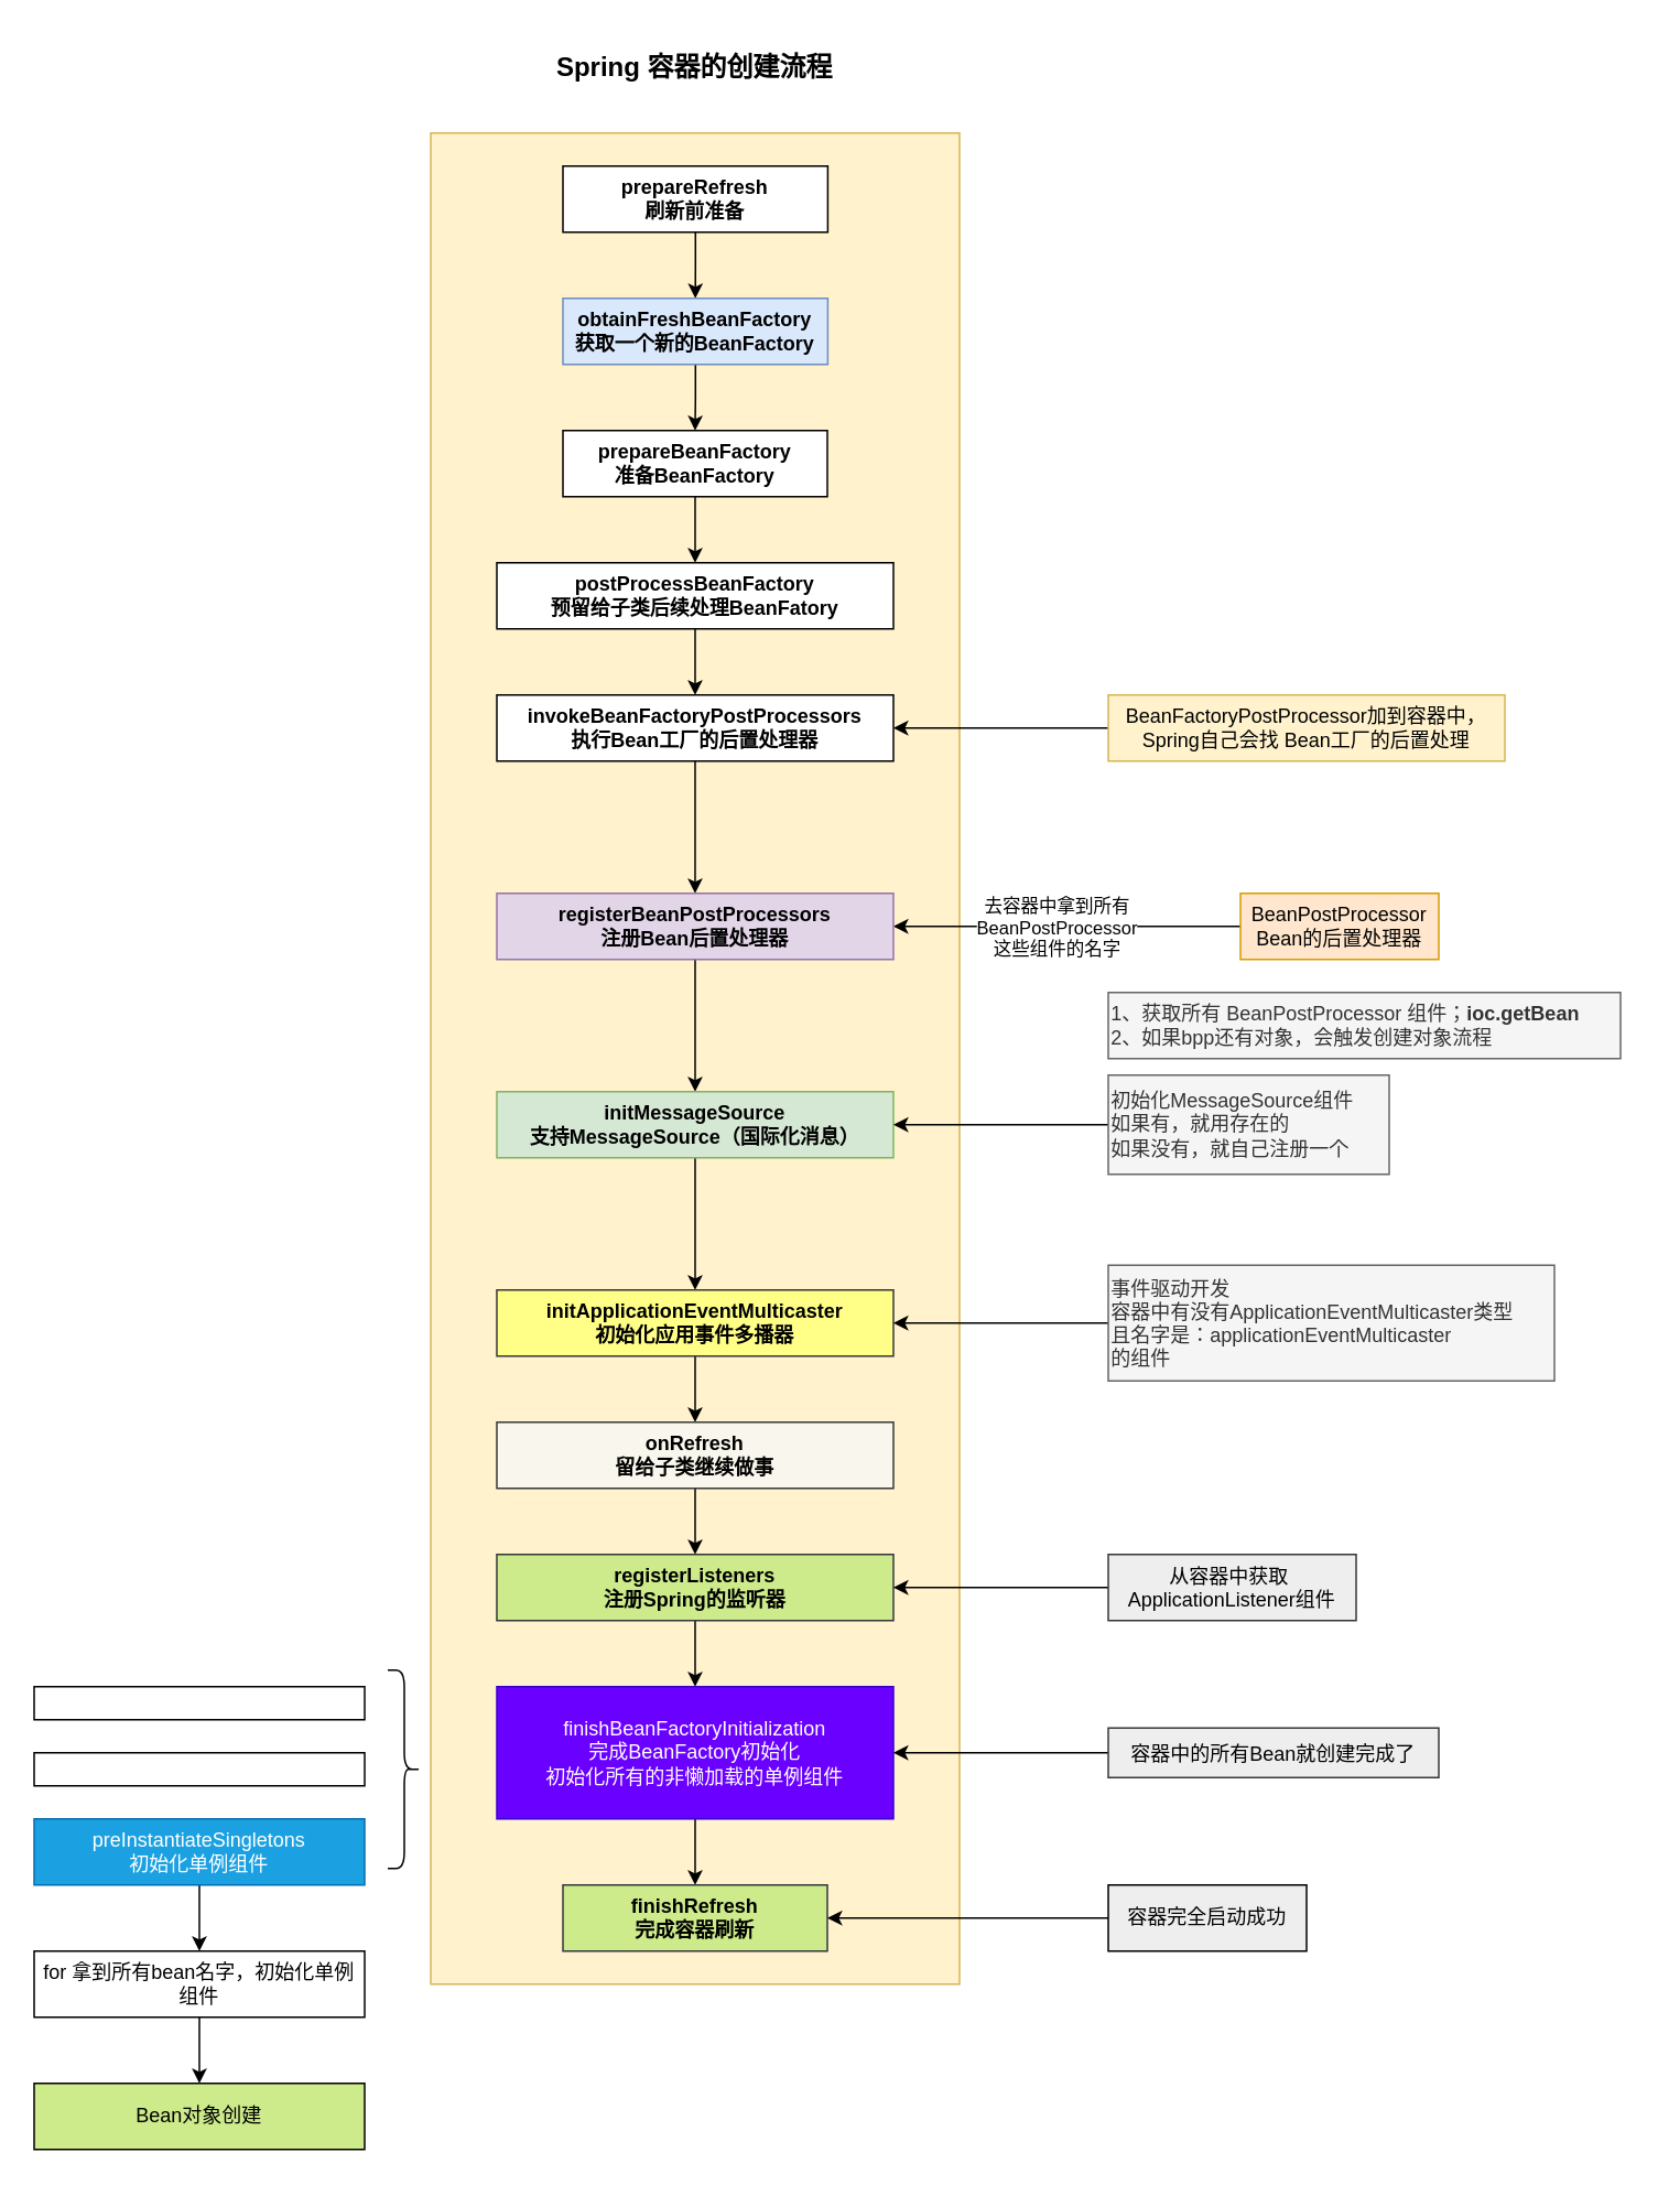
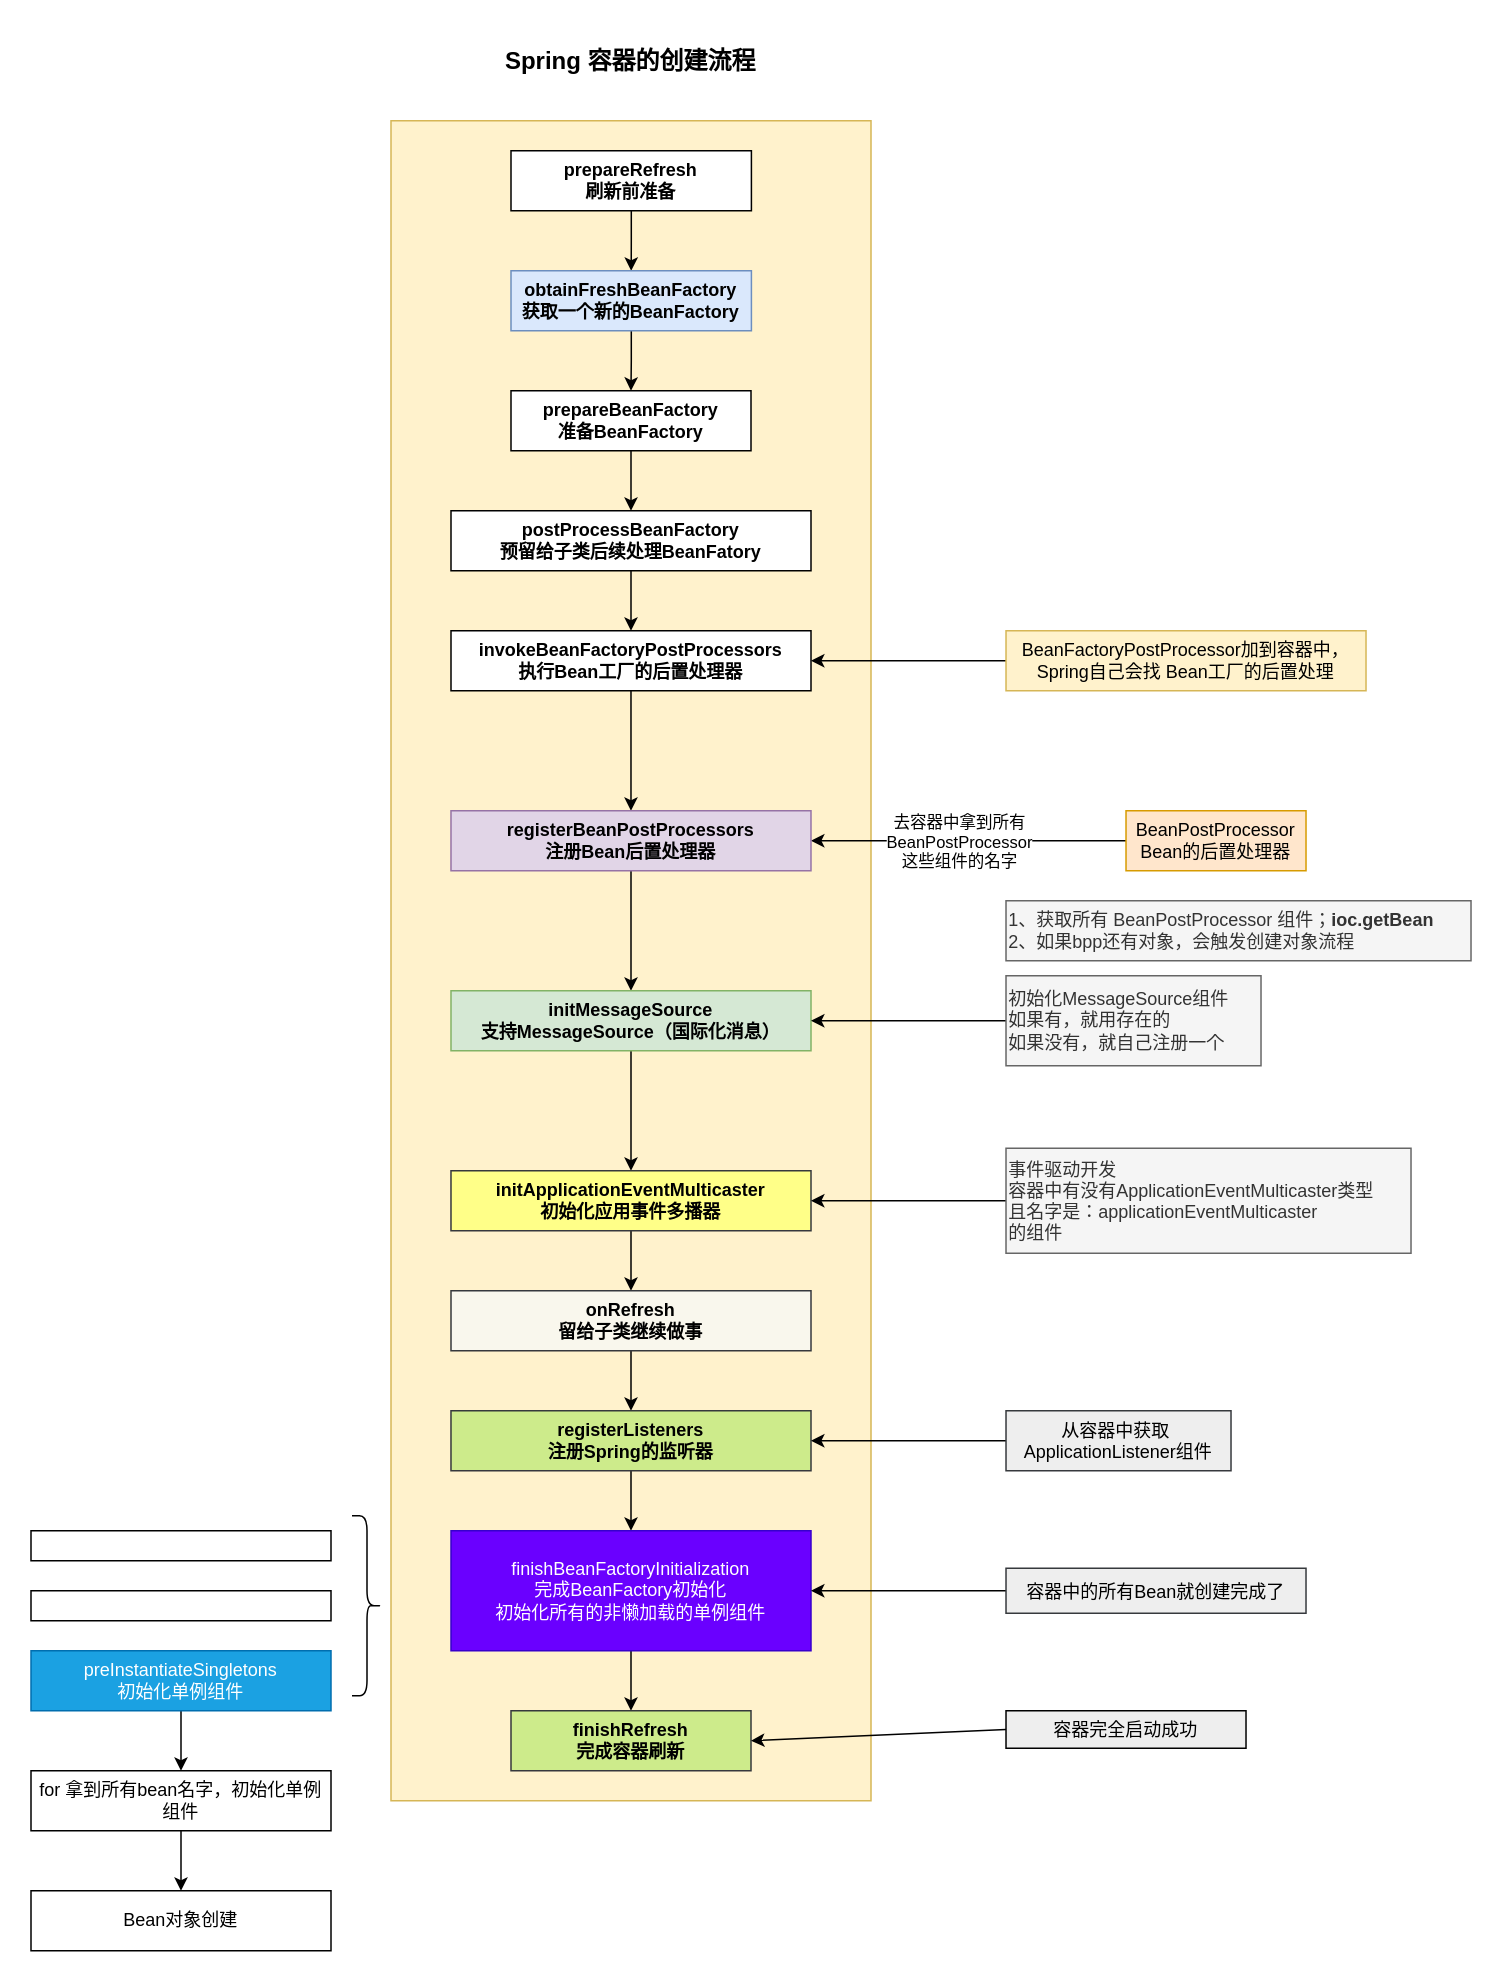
- <mxCell id="50" value="&lt;span style=&quot;color: rgb(0, 0, 0); text-wrap-mode: nowrap;&quot;&gt;容器完全启动成功&lt;/span&gt;" style="rounded=0;whiteSpace=wrap;html=1;fillColor=#EEEEEE;" vertex="1" parent="1"><mxGeometry x="670.01" y="1140" width="120" height="40" as="geometry" /></mxCell>
+ <mxCell id="50" value="&lt;span style=&quot;color: rgb(0, 0, 0); text-wrap-mode: nowrap;&quot;&gt;容器完全启动成功&lt;/span&gt;" style="rounded=0;whiteSpace=wrap;html=1;fillColor=#EEEEEE;" vertex="1" parent="1"><mxGeometry x="670.01" y="1140" width="160" height="25" as="geometry" /></mxCell>
- <mxCell id="47" value="Bean对象创建" style="rounded=0;whiteSpace=wrap;html=1;fillColor=#cdeb8b;" vertex="1" parent="1"><mxGeometry x="20" y="1260" width="200" height="40" as="geometry" /></mxCell>
+ <mxCell id="47" value="Bean对象创建" style="rounded=0;whiteSpace=wrap;html=1;" vertex="1" parent="1"><mxGeometry x="20" y="1260" width="200" height="40" as="geometry" /></mxCell>
